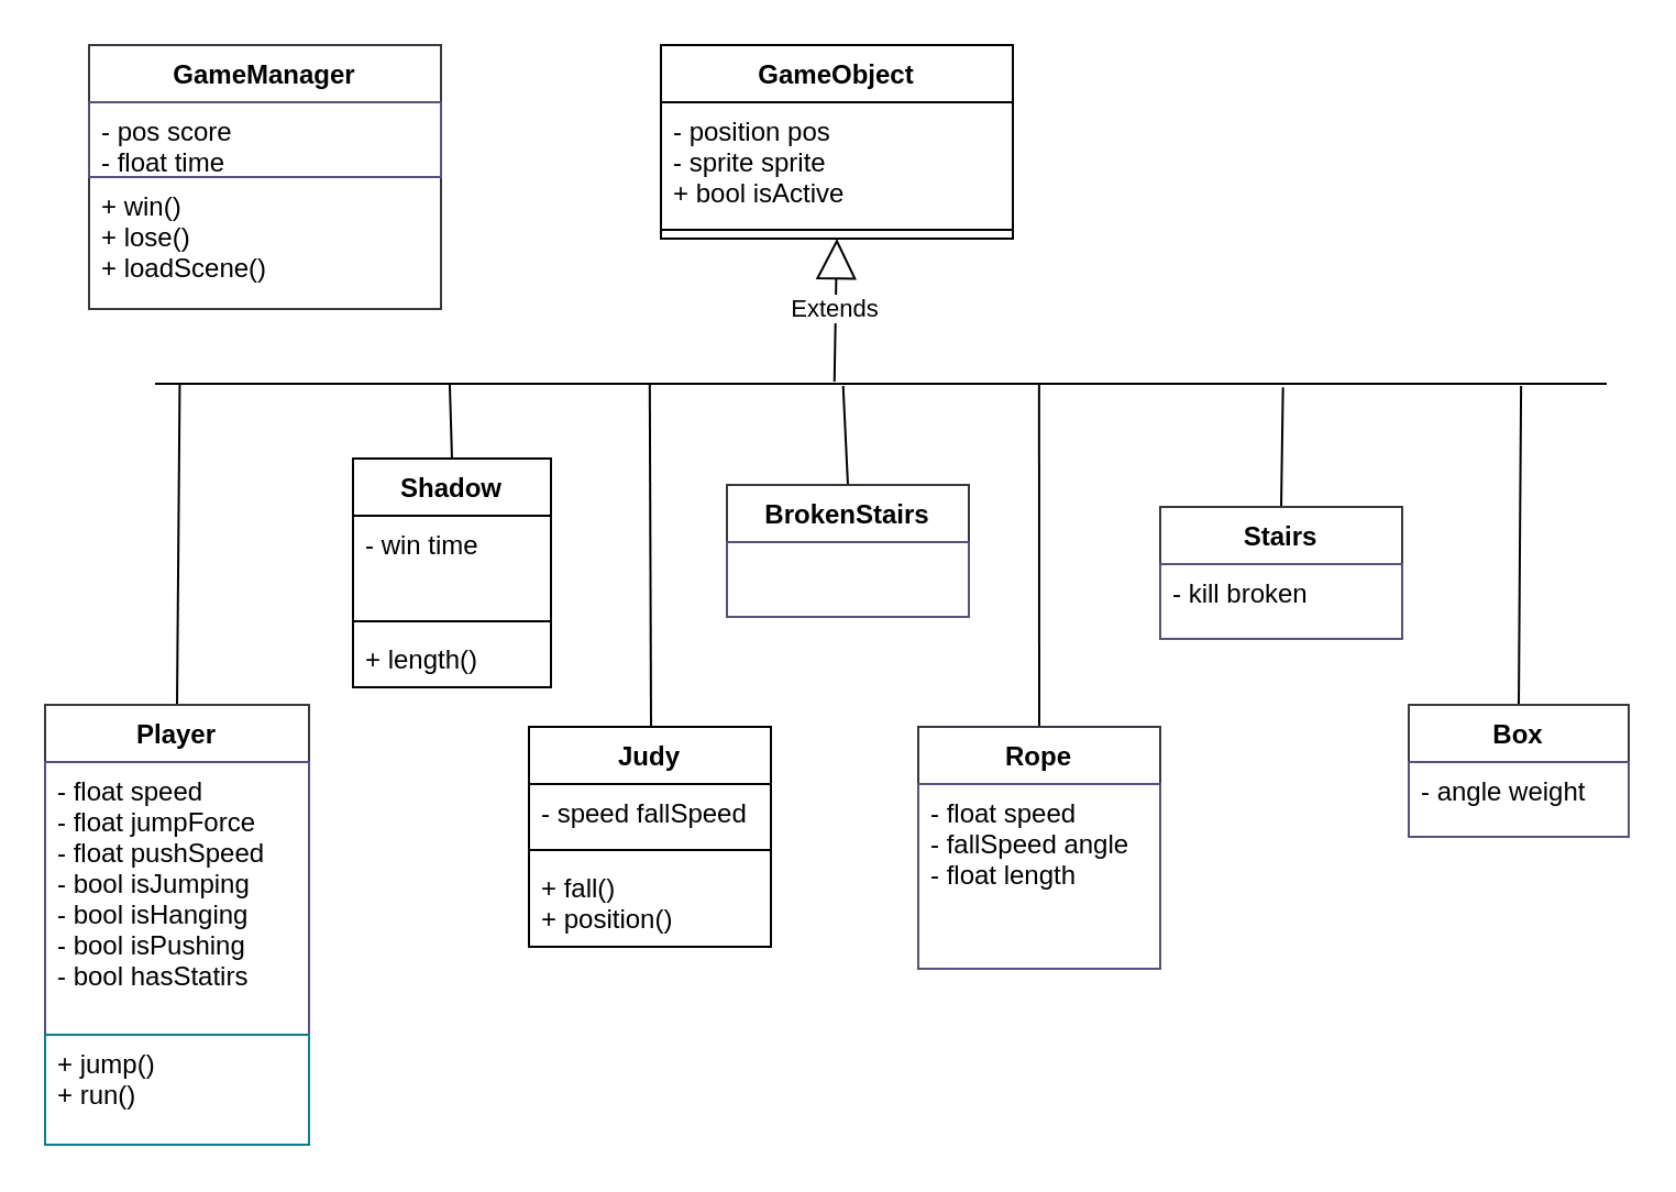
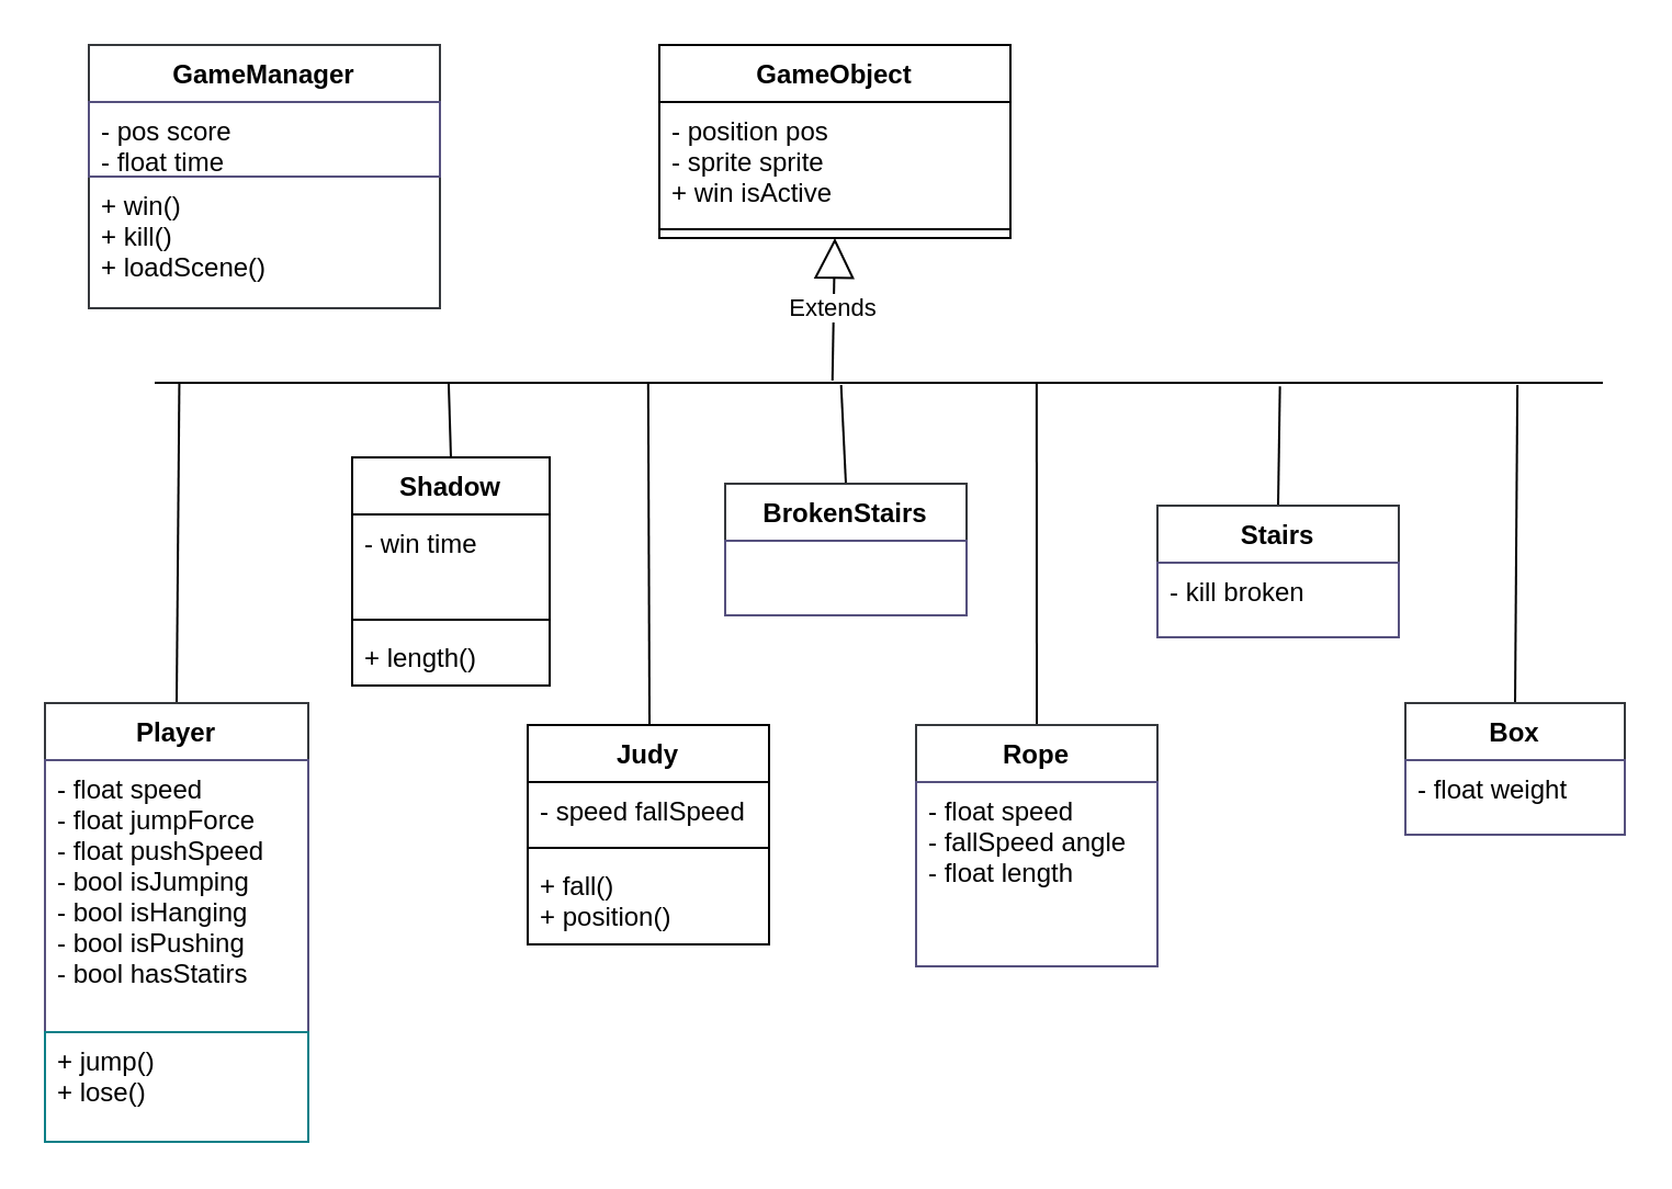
- <mxCell id="31" value="- position pos&#10;- sprite sprite&#10;+ bool isActive" style="text;strokeColor=none;fillColor=none;align=left;verticalAlign=top;spacingLeft=4;spacingRight=4;overflow=hidden;rotatable=0;points=[[0,0.5],[1,0.5]];portConstraint=eastwest;" vertex="1" parent="30"><mxGeometry y="26" width="160" height="54" as="geometry" /></mxCell>
+ <mxCell id="31" value="- position pos&#10;- sprite sprite&#10;+ win isActive" style="text;strokeColor=none;fillColor=none;align=left;verticalAlign=top;spacingLeft=4;spacingRight=4;overflow=hidden;rotatable=0;points=[[0,0.5],[1,0.5]];portConstraint=eastwest;" vertex="1" parent="30"><mxGeometry y="26" width="160" height="54" as="geometry" /></mxCell>
- <mxCell id="20" value="+ win()&#10;+ lose()&#10;+ loadScene()" style="text;strokeColor=none;fillColor=none;align=left;verticalAlign=top;spacingLeft=4;spacingRight=4;overflow=hidden;rotatable=0;points=[[0,0.5],[1,0.5]];portConstraint=eastwest;" parent="18" vertex="1"><mxGeometry y="60" width="160" height="60" as="geometry" /></mxCell>
+ <mxCell id="20" value="+ win()&#10;+ kill()&#10;+ loadScene()" style="text;strokeColor=none;fillColor=none;align=left;verticalAlign=top;spacingLeft=4;spacingRight=4;overflow=hidden;rotatable=0;points=[[0,0.5],[1,0.5]];portConstraint=eastwest;" parent="18" vertex="1"><mxGeometry y="60" width="160" height="60" as="geometry" /></mxCell>
- <mxCell id="8" value="- angle weight" style="text;strokeColor=#56517e;fillColor=none;align=left;verticalAlign=top;spacingLeft=4;spacingRight=4;overflow=hidden;rotatable=0;points=[[0,0.5],[1,0.5]];portConstraint=eastwest;" parent="7" vertex="1"><mxGeometry y="26" width="100" height="34" as="geometry" /></mxCell>
+ <mxCell id="8" value="- float weight" style="text;strokeColor=#56517e;fillColor=none;align=left;verticalAlign=top;spacingLeft=4;spacingRight=4;overflow=hidden;rotatable=0;points=[[0,0.5],[1,0.5]];portConstraint=eastwest;" parent="7" vertex="1"><mxGeometry y="26" width="100" height="34" as="geometry" /></mxCell>
- <mxCell id="5" value="+ jump()&#10;+ run()&#10;" style="text;strokeColor=#0e8088;fillColor=none;align=left;verticalAlign=top;spacingLeft=4;spacingRight=4;overflow=hidden;rotatable=0;points=[[0,0.5],[1,0.5]];portConstraint=eastwest;" parent="3" vertex="1"><mxGeometry y="150" width="120" height="50" as="geometry" /></mxCell>
+ <mxCell id="5" value="+ jump()&#10;+ lose()&#10;" style="text;strokeColor=#0e8088;fillColor=none;align=left;verticalAlign=top;spacingLeft=4;spacingRight=4;overflow=hidden;rotatable=0;points=[[0,0.5],[1,0.5]];portConstraint=eastwest;" parent="3" vertex="1"><mxGeometry y="150" width="120" height="50" as="geometry" /></mxCell>
